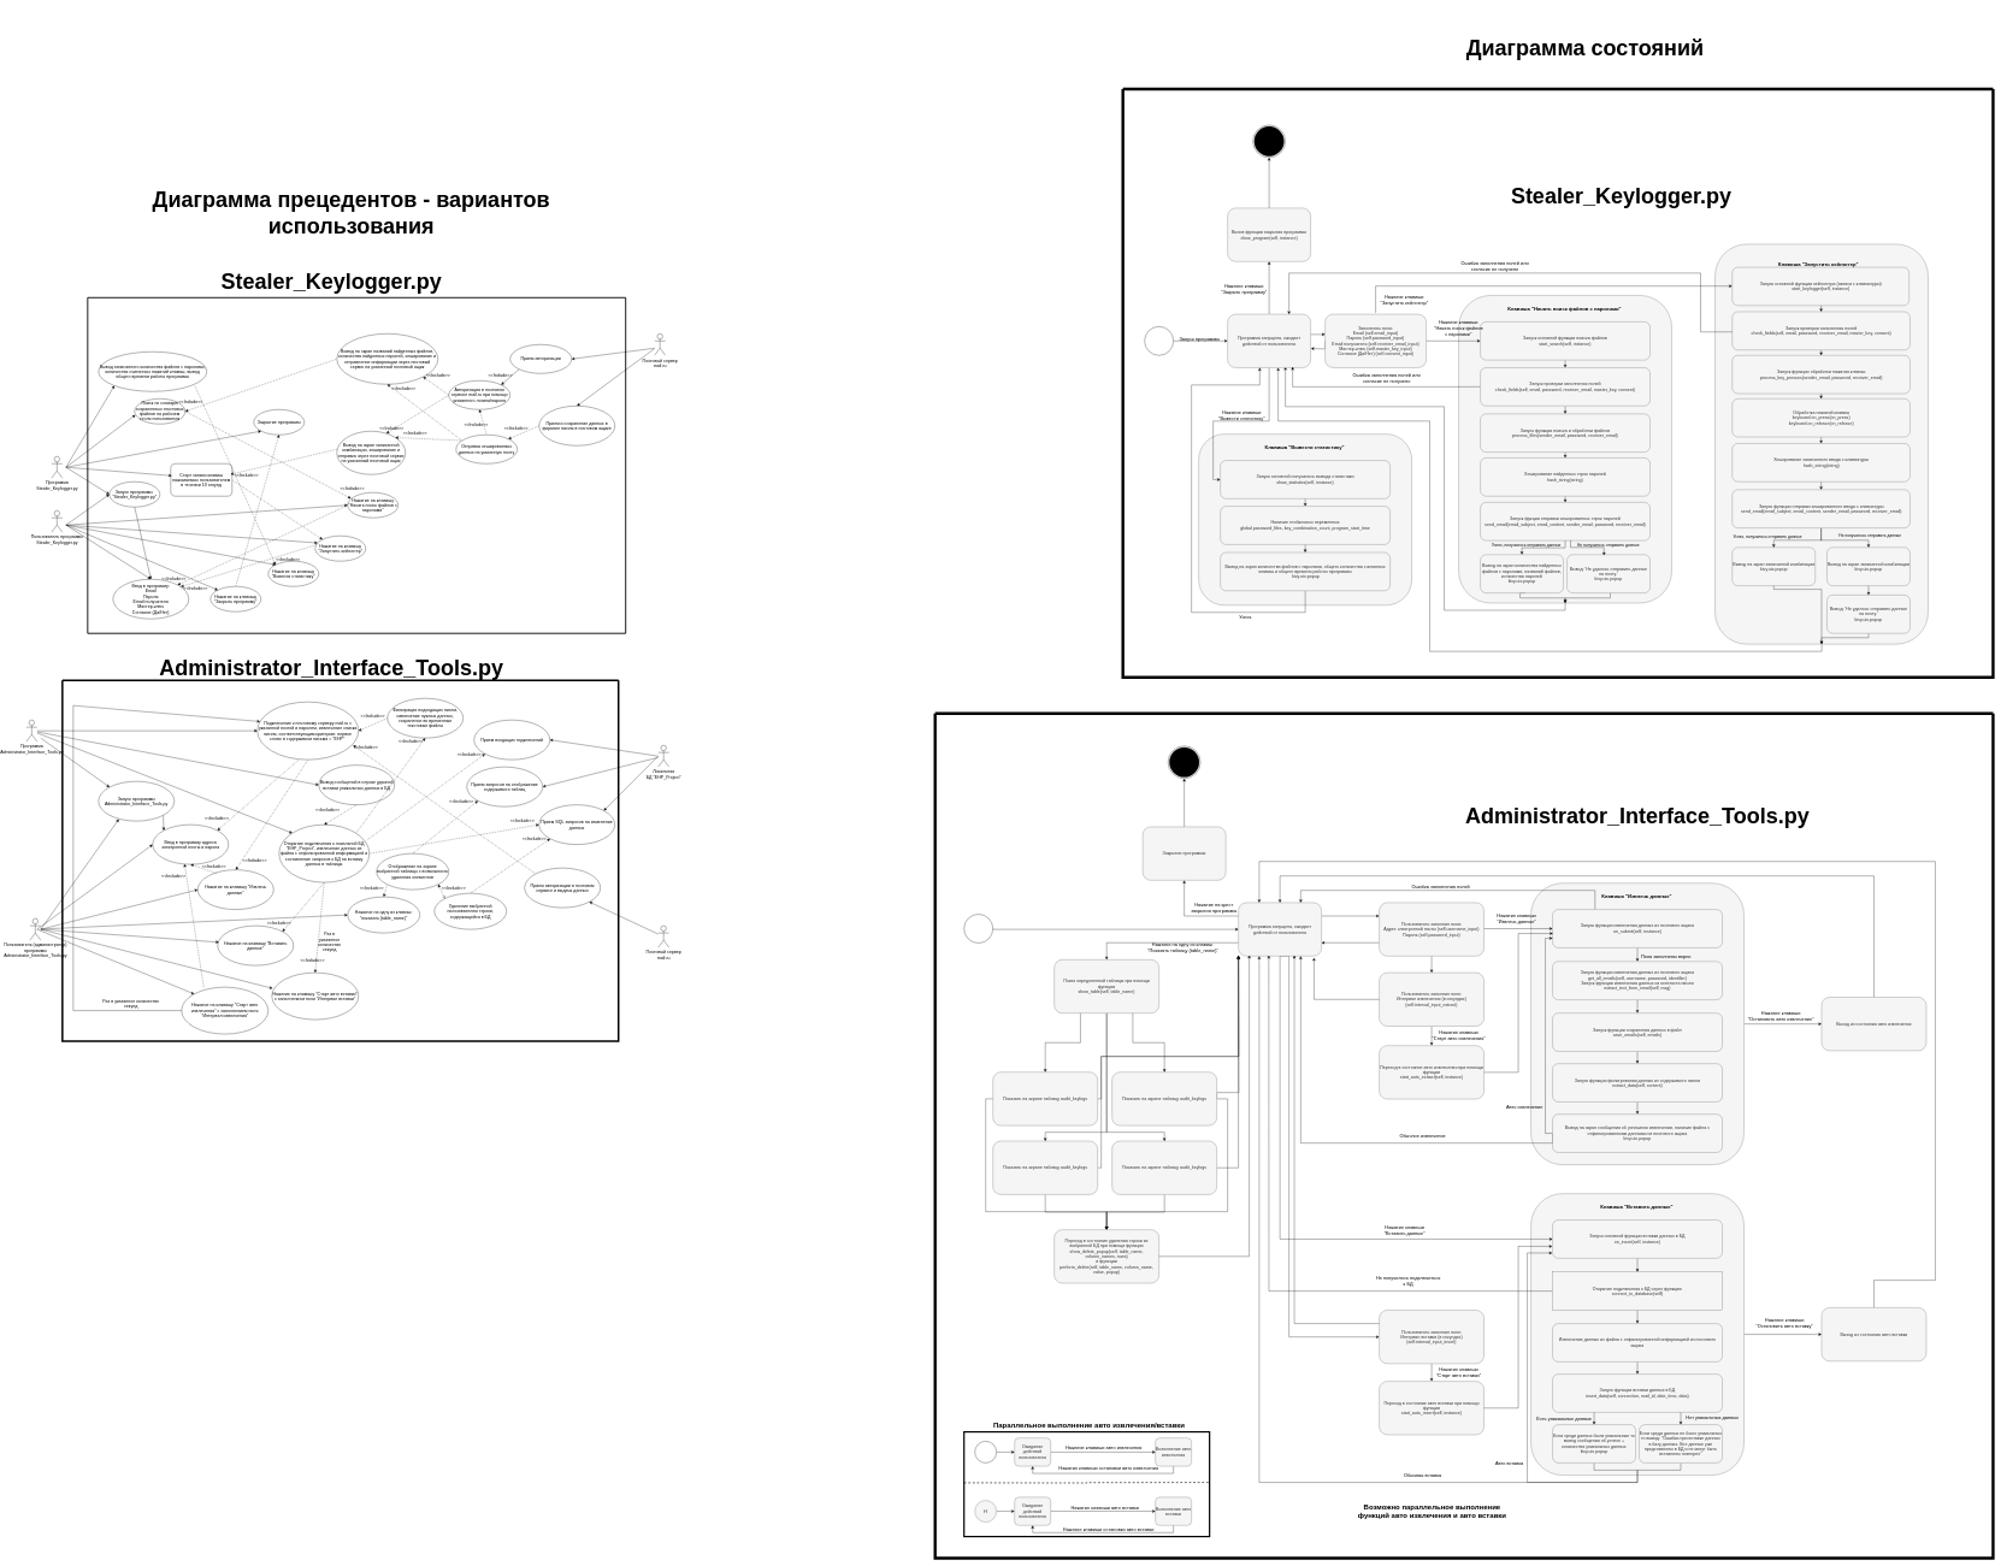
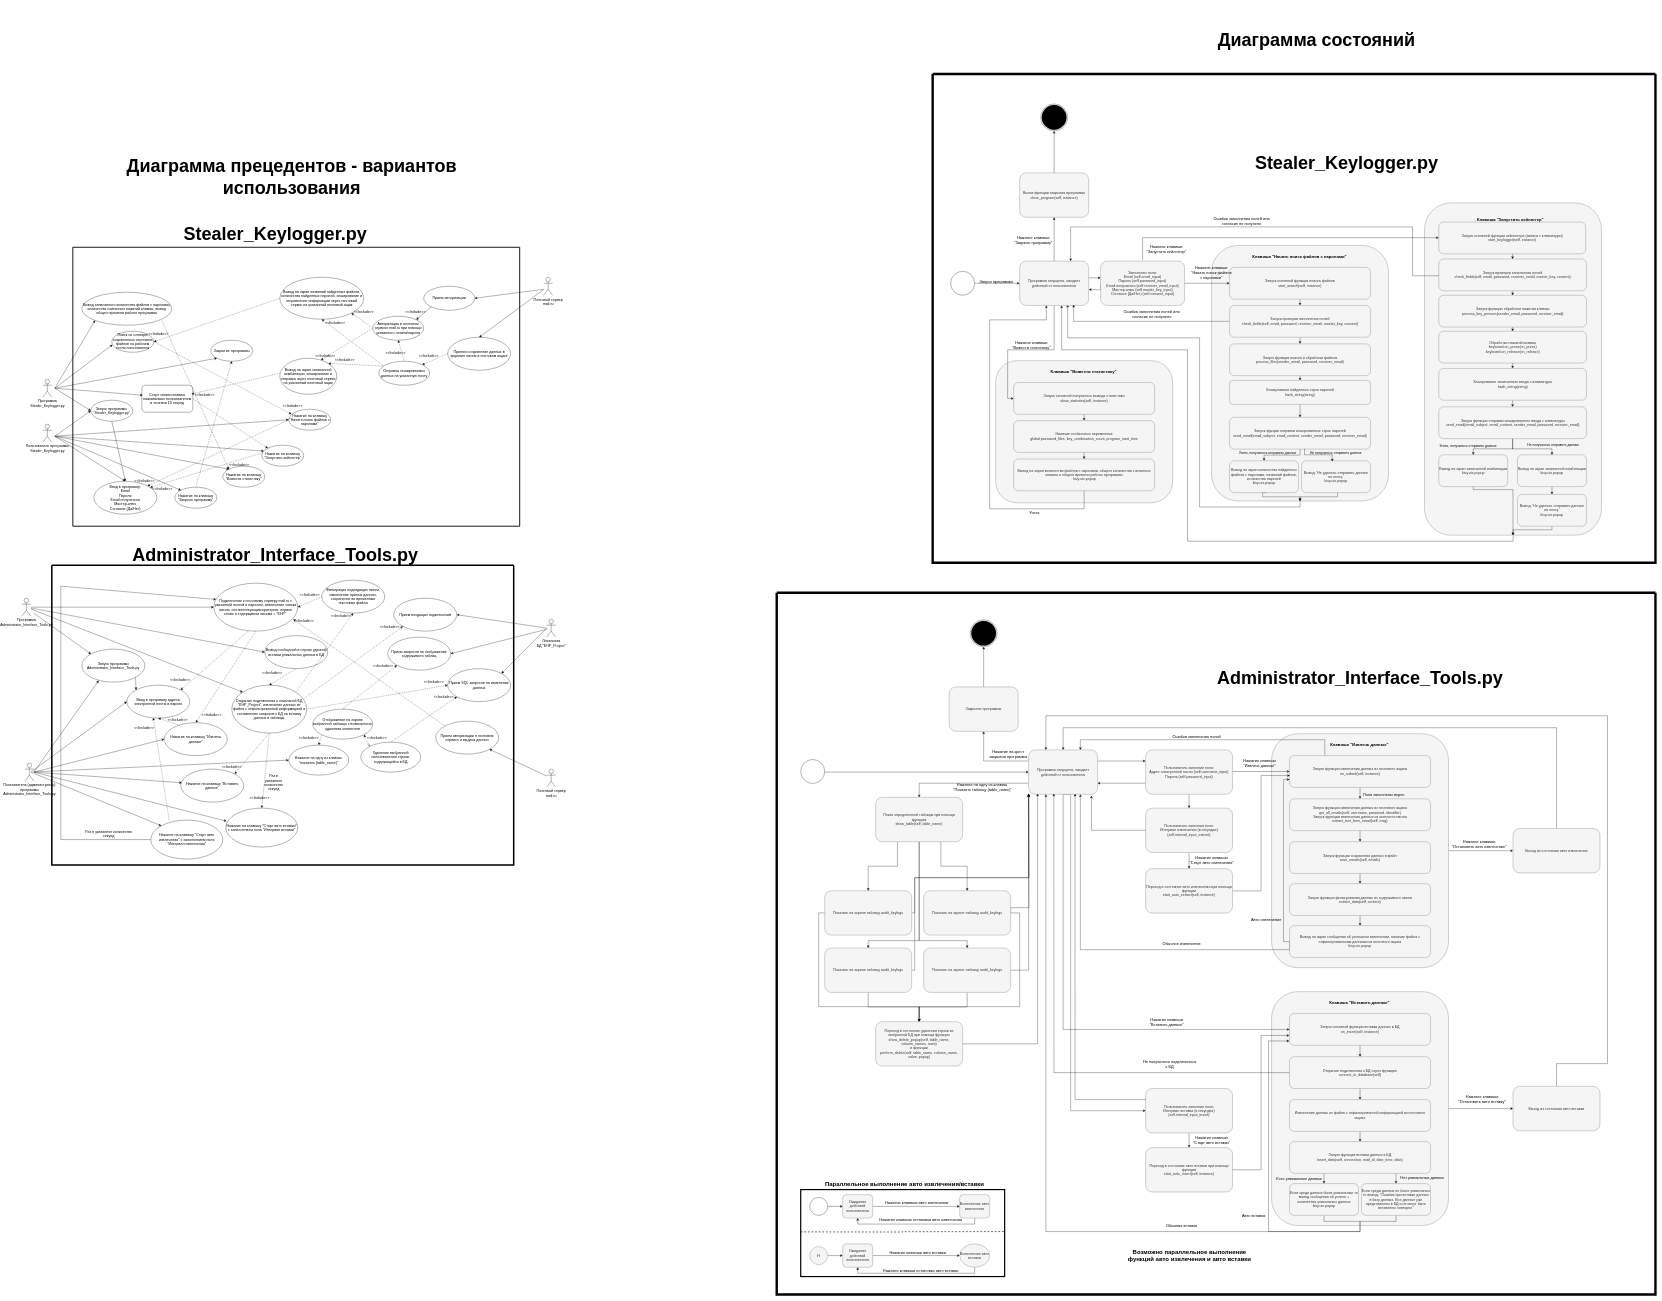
- <mxCell id="177" value="Хеширование найденных строк паролей&#10;hash_string(string)" style="rounded=1;whiteSpace=wrap;fillColor=#f5f5f5;fontColor=#333333;strokeColor=#666666;" parent="1" vertex="1"><mxGeometry x="4047" y="1268" width="470" height="106" as="geometry" /></mxCell>
+ <mxCell id="177" value="Хеширование найденных строк паролей&#10;hash_string(string)" style="rounded=1;whiteSpace=wrap;fillColor=#f5f5f5;fontColor=#333333;strokeColor=#666666;" parent="1" vertex="1"><mxGeometry x="4047" y="1268" width="470" height="80" as="geometry" /></mxCell>
- <mxCell id="268" value="Открытие подключения к БД через функцию&#10;connect_to_database(self)" style="whiteSpace=wrap;fillColor=#f5f5f5;fontColor=#333333;strokeColor=#666666;rounded=0;" parent="1" vertex="1"><mxGeometry x="4247" y="3523" width="470" height="106" as="geometry" /></mxCell>
+ <mxCell id="268" value="Открытие подключения к БД через функцию&#10;connect_to_database(self)" style="rounded=1;whiteSpace=wrap;fillColor=#f5f5f5;fontColor=#333333;strokeColor=#666666;" parent="1" vertex="1"><mxGeometry x="4247" y="3523" width="470" height="106" as="geometry" /></mxCell>
- <mxCell id="329" value="Выполнение авто&#10;вставки" style="rounded=1;whiteSpace=wrap;fillColor=#f5f5f5;fontColor=#333333;strokeColor=#666666;" parent="1" vertex="1"><mxGeometry x="3147" y="4147" width="100" height="78" as="geometry" /></mxCell>
+ <mxCell id="329" value="Выполнение авто&#10;вставки" style="ellipse;whiteSpace=wrap;fillColor=#f5f5f5;fontColor=#333333;strokeColor=#666666;" parent="1" vertex="1"><mxGeometry x="3147" y="4147" width="100" height="78" as="geometry" /></mxCell>
